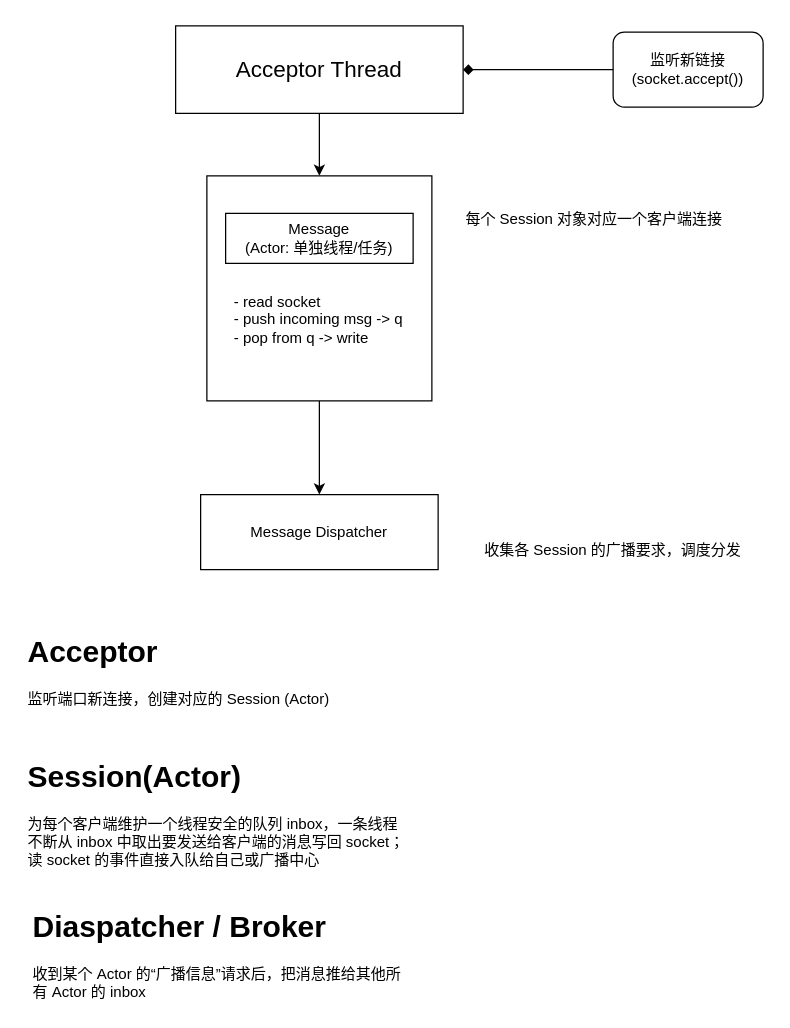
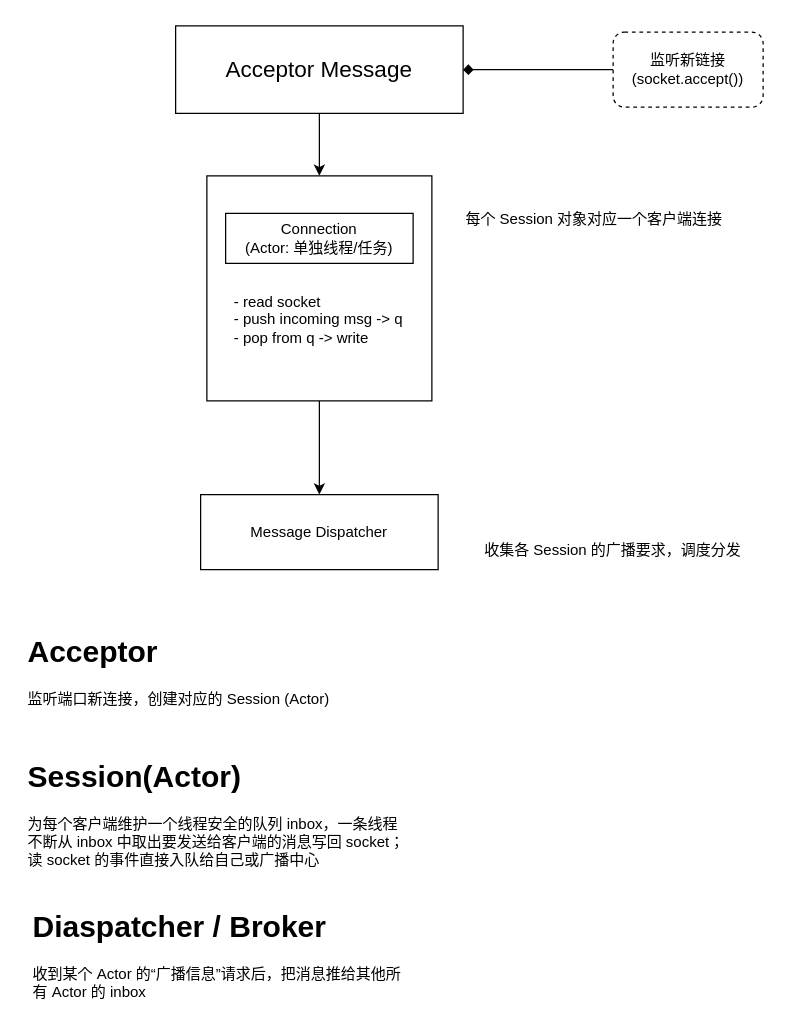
- <mxCell id="3" value="&lt;font style=&quot;font-size: 18px;&quot;&gt;Acceptor Thread&lt;/font&gt;" style="rounded=0;whiteSpace=wrap;html=1;" parent="1" vertex="1"><mxGeometry x="140" y="20" width="230" height="70" as="geometry" /></mxCell>
+ <mxCell id="3" value="&lt;font style=&quot;font-size: 18px;&quot;&gt;Acceptor Message&lt;/font&gt;" style="rounded=0;whiteSpace=wrap;html=1;" parent="1" vertex="1"><mxGeometry x="140" y="20" width="230" height="70" as="geometry" /></mxCell>
- <mxCell id="5" value="监听新链接 (socket.accept())" style="rounded=1;whiteSpace=wrap;html=1;" parent="1" vertex="1"><mxGeometry x="490" y="25" width="120" height="60" as="geometry" /></mxCell>
+ <mxCell id="5" value="监听新链接 (socket.accept())" style="rounded=1;whiteSpace=wrap;html=1;dashed=1;" parent="1" vertex="1"><mxGeometry x="490" y="25" width="120" height="60" as="geometry" /></mxCell>
- <mxCell id="8" value="Message&lt;div&gt;(Actor: 单独线程/任务)&lt;/div&gt;" style="rounded=0;whiteSpace=wrap;html=1;" vertex="1" parent="1"><mxGeometry x="180" y="170" width="150" height="40" as="geometry" /></mxCell>
+ <mxCell id="8" value="Connection&lt;div&gt;(Actor: 单独线程/任务)&lt;/div&gt;" style="rounded=0;whiteSpace=wrap;html=1;" vertex="1" parent="1"><mxGeometry x="180" y="170" width="150" height="40" as="geometry" /></mxCell>
